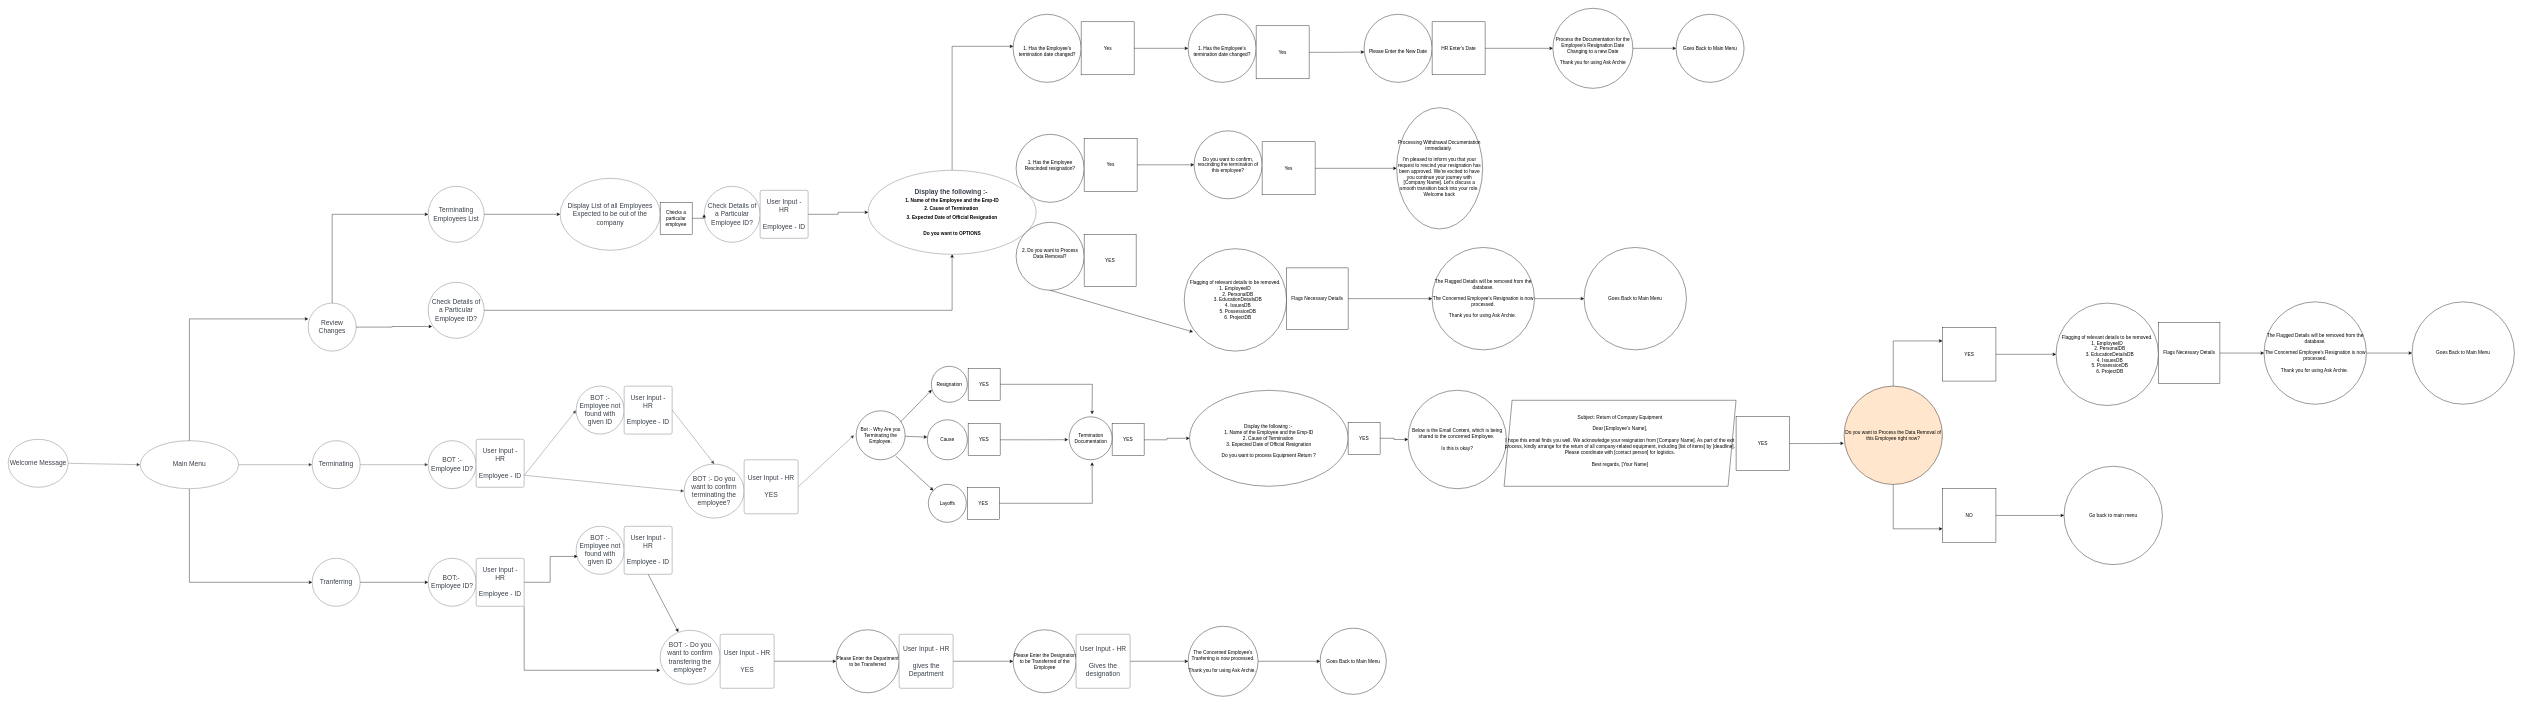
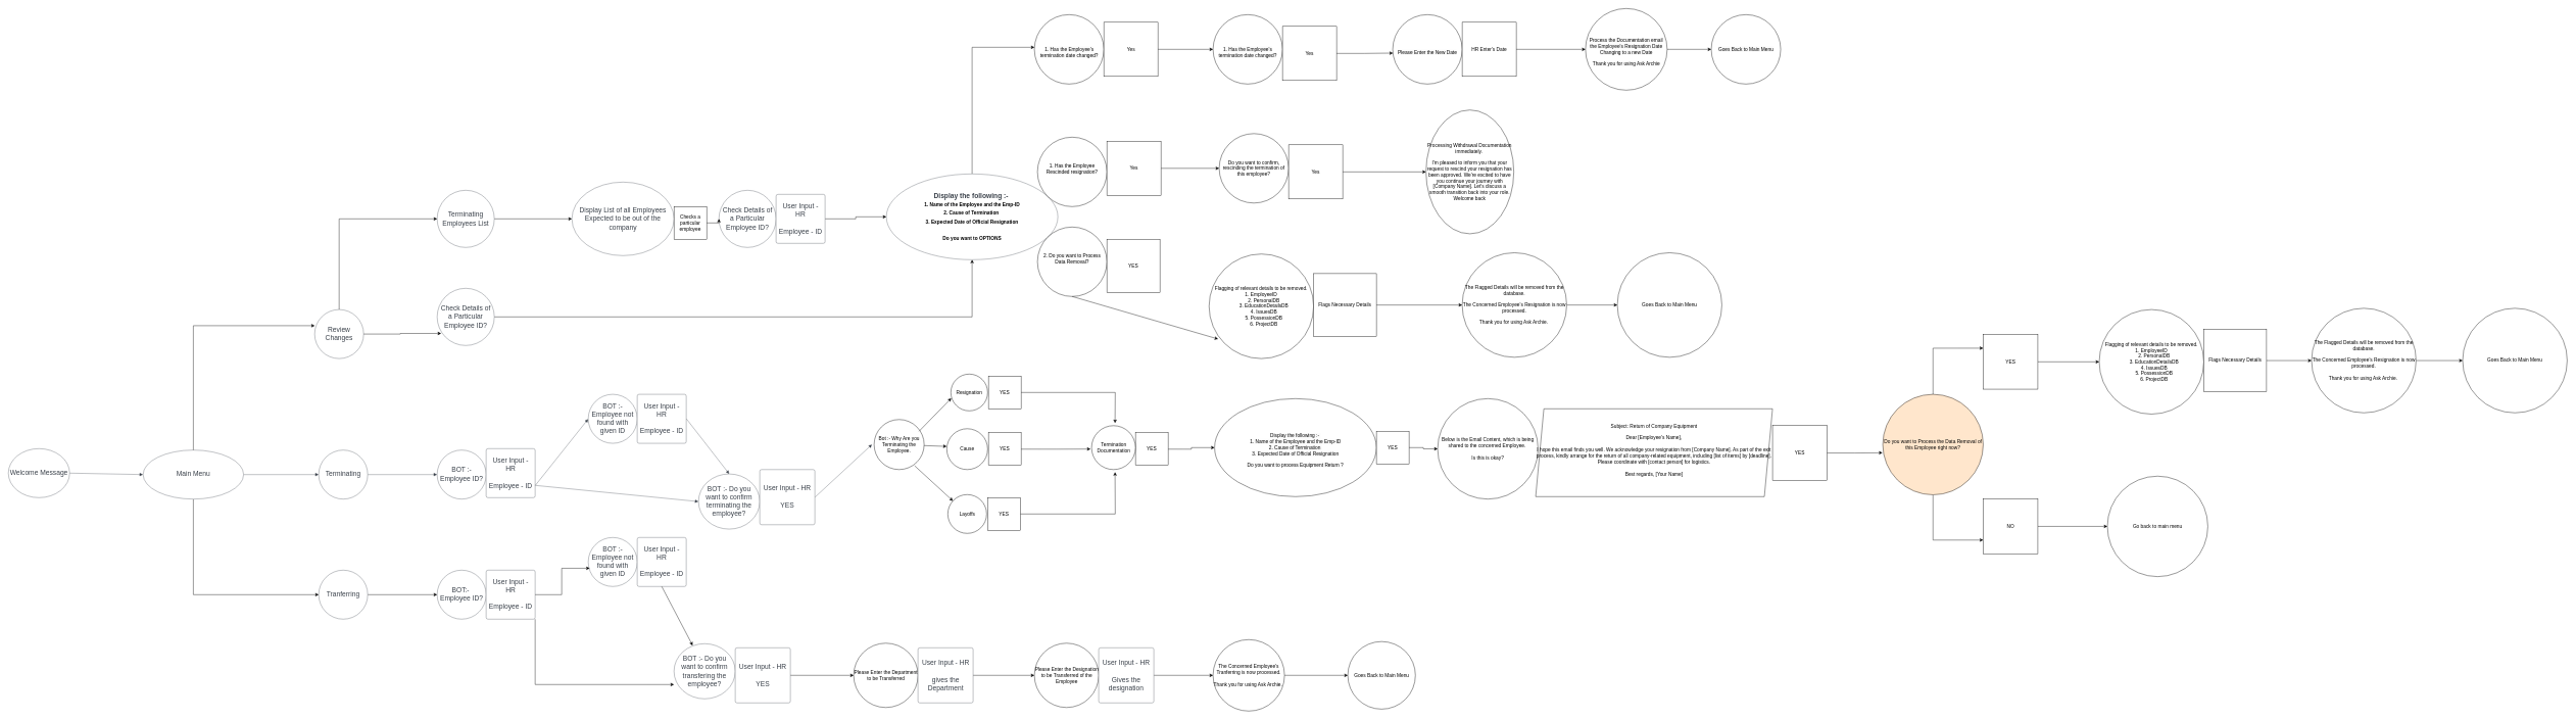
- <mxCell id="115" value="&lt;br&gt;&lt;span style=&quot;color: rgb(0, 0, 0); font-family: Helvetica; font-size: 12px; font-style: normal; font-variant-ligatures: normal; font-variant-caps: normal; font-weight: 400; letter-spacing: normal; orphans: 2; text-align: left; text-indent: 0px; text-transform: none; widows: 2; word-spacing: 0px; -webkit-text-stroke-width: 0px; background-color: rgb(251, 251, 251); text-decoration-thickness: initial; text-decoration-style: initial; text-decoration-color: initial; float: none; display: inline !important;&quot;&gt;Process the Documentation for the Employee's Resignation Date Changing to a new Date&lt;br&gt;&lt;br&gt;Thank you for using Ask Archie&lt;br&gt;&lt;/span&gt;" style="ellipse;whiteSpace=wrap;html=1;aspect=fixed;" vertex="1" parent="1"><mxGeometry x="3882" y="20" width="200" height="200" as="geometry" /></mxCell>
+ <mxCell id="115" value="&lt;br&gt;&lt;span style=&quot;color: rgb(0, 0, 0); font-family: Helvetica; font-size: 12px; font-style: normal; font-variant-ligatures: normal; font-variant-caps: normal; font-weight: 400; letter-spacing: normal; orphans: 2; text-align: left; text-indent: 0px; text-transform: none; widows: 2; word-spacing: 0px; -webkit-text-stroke-width: 0px; background-color: rgb(251, 251, 251); text-decoration-thickness: initial; text-decoration-style: initial; text-decoration-color: initial; float: none; display: inline !important;&quot;&gt;Process the Documentation email the Employee's Resignation Date Changing to a new Date&lt;br&gt;&lt;br&gt;Thank you for using Ask Archie&lt;br&gt;&lt;/span&gt;" style="ellipse;whiteSpace=wrap;html=1;aspect=fixed;" vertex="1" parent="1"><mxGeometry x="3882" y="20" width="200" height="200" as="geometry" /></mxCell>
